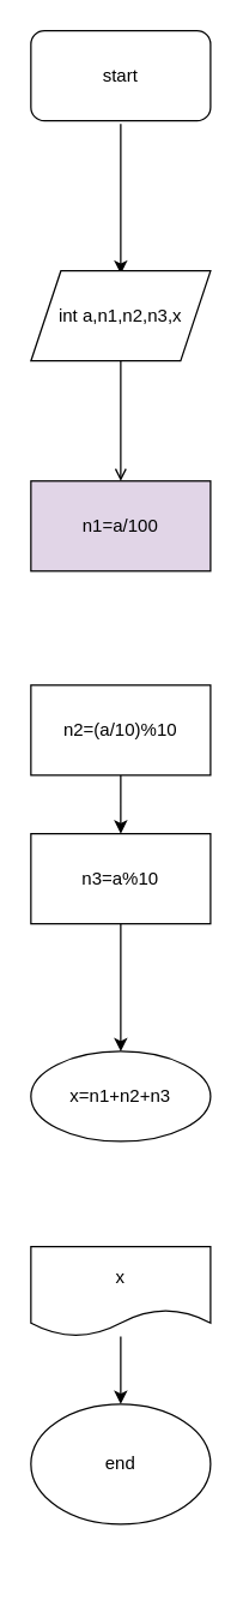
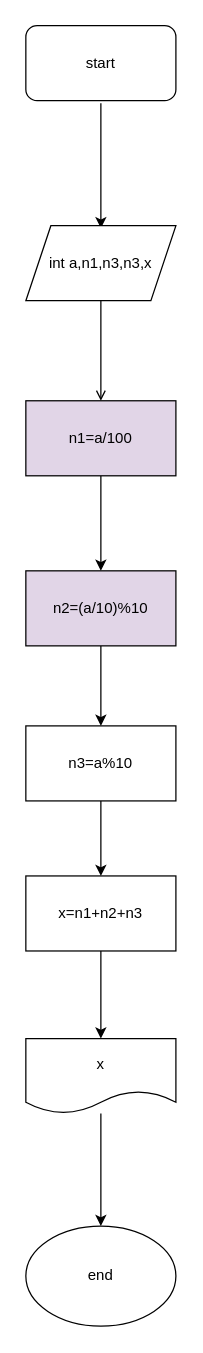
- <mxCell id="5" value="int a,n1,n2,n3,x" style="shape=parallelogram;perimeter=parallelogramPerimeter;whiteSpace=wrap;html=1;fixedSize=1;" vertex="1" parent="1"><mxGeometry x="20" y="180" width="120" height="60" as="geometry" /></mxCell>
+ <mxCell id="5" value="int a,n1,n3,n3,x" style="shape=parallelogram;perimeter=parallelogramPerimeter;whiteSpace=wrap;html=1;fixedSize=1;" vertex="1" parent="1"><mxGeometry x="20" y="180" width="120" height="60" as="geometry" /></mxCell>
+ <mxCell id="6" style="edgeStyle=orthogonalEdgeStyle;rounded=0;orthogonalLoop=1;jettySize=auto;html=1;entryX=0.5;entryY=0;entryDx=0;entryDy=0;" edge="1" parent="1" source="7" target="9"><mxGeometry relative="1" as="geometry" /></mxCell>
- <mxCell id="9" value="n2=(a/10)%10" style="rounded=0;whiteSpace=wrap;html=1;" vertex="1" parent="1"><mxGeometry x="20" y="456" width="120" height="60" as="geometry" /></mxCell>
+ <mxCell id="9" value="n2=(a/10)%10" style="rounded=0;whiteSpace=wrap;html=1;fillColor=#e1d5e7;" vertex="1" parent="1"><mxGeometry x="20" y="456" width="120" height="60" as="geometry" /></mxCell>
- <mxCell id="11" value="n3=a%10" style="rounded=0;whiteSpace=wrap;html=1;" vertex="1" parent="1"><mxGeometry x="20" y="555" width="120" height="60" as="geometry" /></mxCell>
+ <mxCell id="11" value="n3=a%10" style="rounded=0;whiteSpace=wrap;html=1;" vertex="1" parent="1"><mxGeometry x="20" y="580" width="120" height="60" as="geometry" /></mxCell>
- <mxCell id="13" value="x=n1+n2+n3" style="ellipse;whiteSpace=wrap;html=1;" vertex="1" parent="1"><mxGeometry x="20" y="700" width="120" height="60" as="geometry" /></mxCell>
+ <mxCell id="13" value="x=n1+n2+n3" style="rounded=0;whiteSpace=wrap;html=1;" vertex="1" parent="1"><mxGeometry x="20" y="700" width="120" height="60" as="geometry" /></mxCell>
+ <mxCell id="12" style="edgeStyle=orthogonalEdgeStyle;rounded=0;orthogonalLoop=1;jettySize=auto;html=1;entryX=0.5;entryY=0;entryDx=0;entryDy=0;" edge="1" parent="1" source="13" target="15"><mxGeometry relative="1" as="geometry" /></mxCell>
- <mxCell id="16" value="end" style="ellipse;whiteSpace=wrap;html=1;" vertex="1" parent="1"><mxGeometry x="20" y="935" width="120" height="80" as="geometry" /></mxCell>
+ <mxCell id="16" value="end" style="ellipse;whiteSpace=wrap;html=1;" vertex="1" parent="1"><mxGeometry x="20" y="980" width="120" height="80" as="geometry" /></mxCell>
